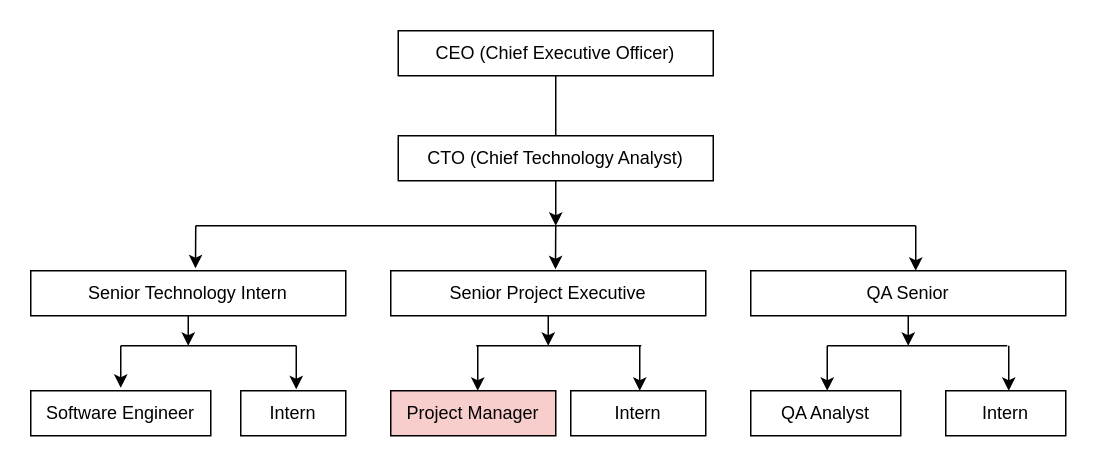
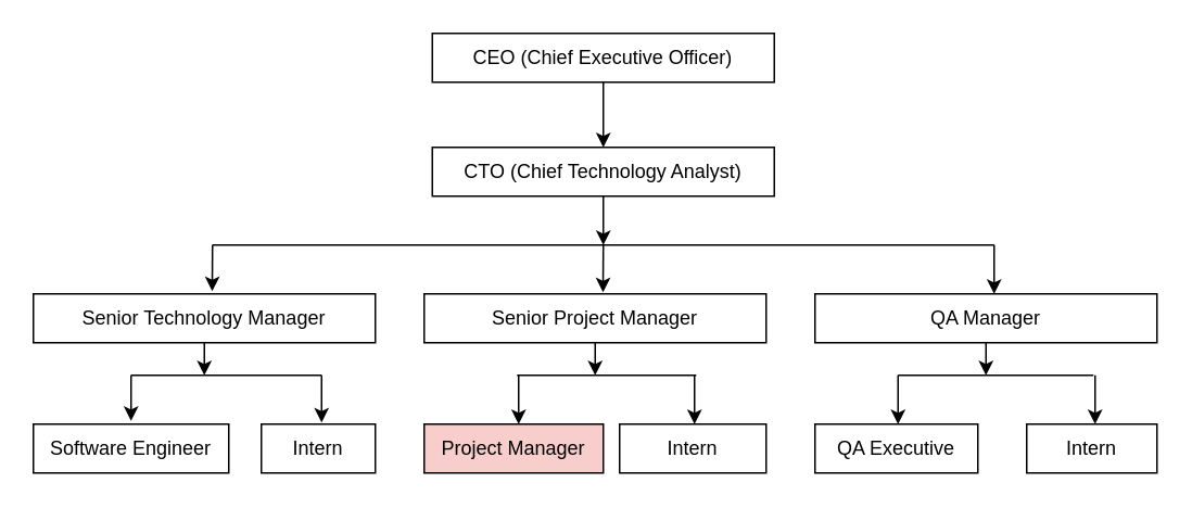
- <mxCell id="2" style="edgeStyle=none;html=1;endArrow=none;" edge="1" parent="1" source="3" target="5"><mxGeometry relative="1" as="geometry" /></mxCell>
+ <mxCell id="2" style="edgeStyle=none;html=1;" edge="1" parent="1" source="3" target="5"><mxGeometry relative="1" as="geometry" /></mxCell>
- <mxCell id="7" value="&lt;span style=&quot;color: rgb(0, 0, 0);&quot;&gt;Senior Technology Intern&lt;/span&gt;" style="whiteSpace=wrap;html=1;" vertex="1" parent="1"><mxGeometry x="20" y="180" width="210" height="30" as="geometry" /></mxCell>
+ <mxCell id="7" value="&lt;span style=&quot;color: rgb(0, 0, 0);&quot;&gt;Senior Technology Manager&lt;/span&gt;" style="whiteSpace=wrap;html=1;" vertex="1" parent="1"><mxGeometry x="20" y="180" width="210" height="30" as="geometry" /></mxCell>
- <mxCell id="9" value="Senior Project Executive" style="whiteSpace=wrap;html=1;" vertex="1" parent="1"><mxGeometry x="260" y="180" width="210" height="30" as="geometry" /></mxCell>
+ <mxCell id="9" value="Senior Project Manager" style="whiteSpace=wrap;html=1;" vertex="1" parent="1"><mxGeometry x="260" y="180" width="210" height="30" as="geometry" /></mxCell>
- <mxCell id="11" value="QA Senior" style="whiteSpace=wrap;html=1;" vertex="1" parent="1"><mxGeometry x="500" y="180" width="210" height="30" as="geometry" /></mxCell>
+ <mxCell id="11" value="QA Manager" style="whiteSpace=wrap;html=1;" vertex="1" parent="1"><mxGeometry x="500" y="180" width="210" height="30" as="geometry" /></mxCell>
- <mxCell id="14" value="QA Analyst" style="whiteSpace=wrap;html=1;" vertex="1" parent="1"><mxGeometry x="500" y="260" width="100" height="30" as="geometry" /></mxCell>
+ <mxCell id="14" value="QA Executive" style="whiteSpace=wrap;html=1;" vertex="1" parent="1"><mxGeometry x="500" y="260" width="100" height="30" as="geometry" /></mxCell>
